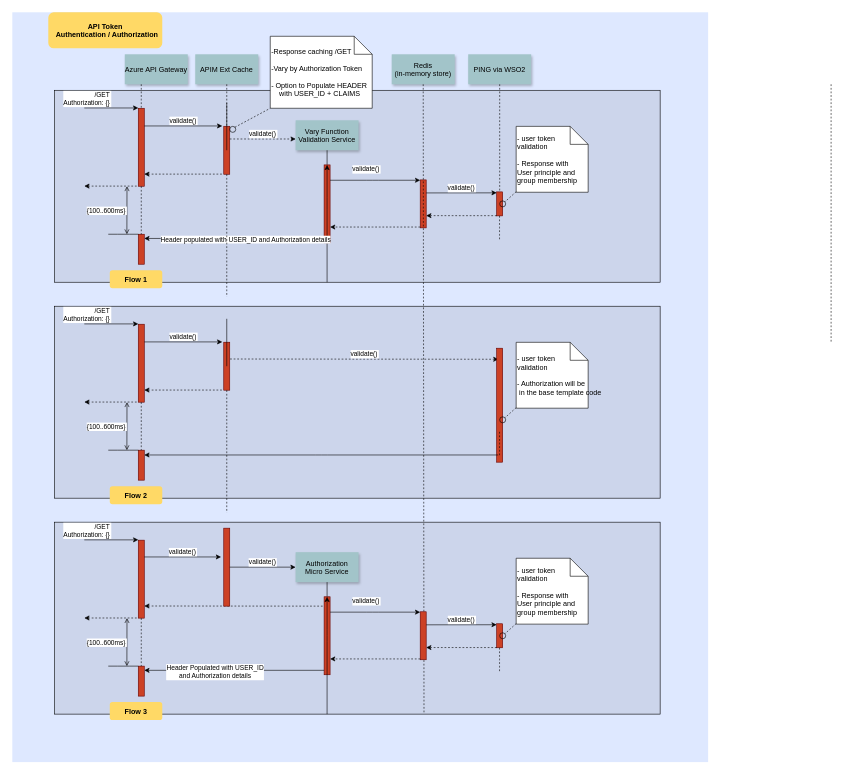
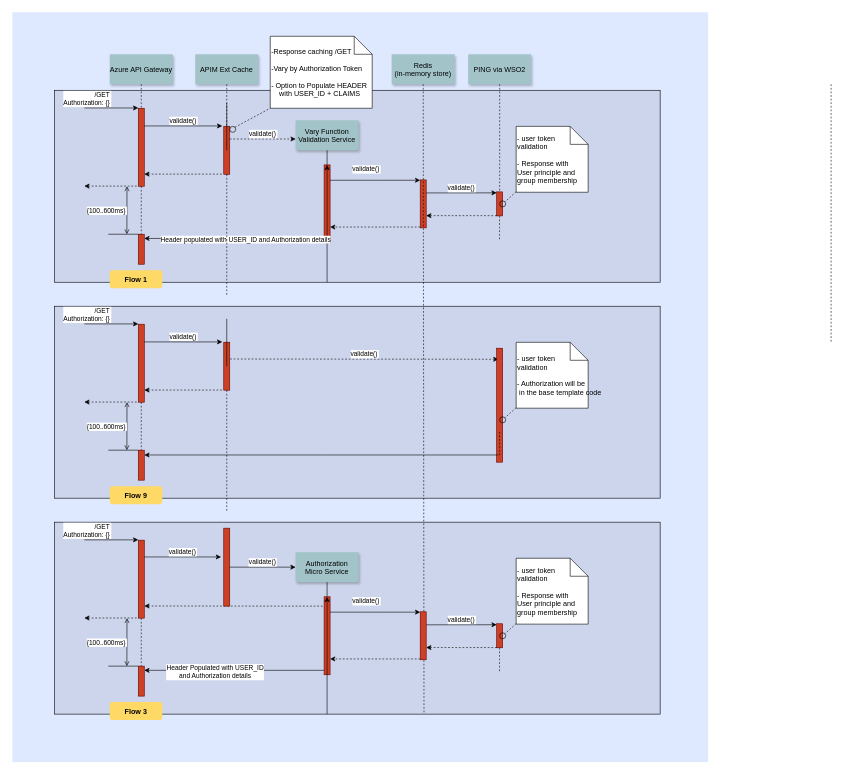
- <mxCell id="44" value="API Token&#10;  Authentication / Authorization" style="rounded=1;fontStyle=1;fillColor=#FFD966;strokeColor=none" parent="1" vertex="1"><mxGeometry x="80" y="20" width="190" height="60" as="geometry" /></mxCell>
- <mxCell id="8" value="Azure API Gateway" style="shadow=1;fillColor=#A2C4C9;strokeColor=none" parent="1" vertex="1"><mxGeometry x="207.5" y="90" width="105" height="50" as="geometry" /></mxCell>
+ <mxCell id="8" value="Azure API Gateway" style="shadow=1;fillColor=#A2C4C9;strokeColor=none" parent="1" vertex="1"><mxGeometry x="182.5" y="90" width="105" height="50" as="geometry" /></mxCell>
- <mxCell id="68" value="Flow 2" style="rounded=1;fontStyle=1;fillColor=#FFD966;strokeColor=none" vertex="1" parent="1"><mxGeometry x="182.5" y="810" width="87.5" height="30" as="geometry" /></mxCell>
+ <mxCell id="68" value="Flow 9" style="rounded=1;fontStyle=1;fillColor=#FFD966;strokeColor=none" vertex="1" parent="1"><mxGeometry x="182.5" y="810" width="87.5" height="30" as="geometry" /></mxCell>
